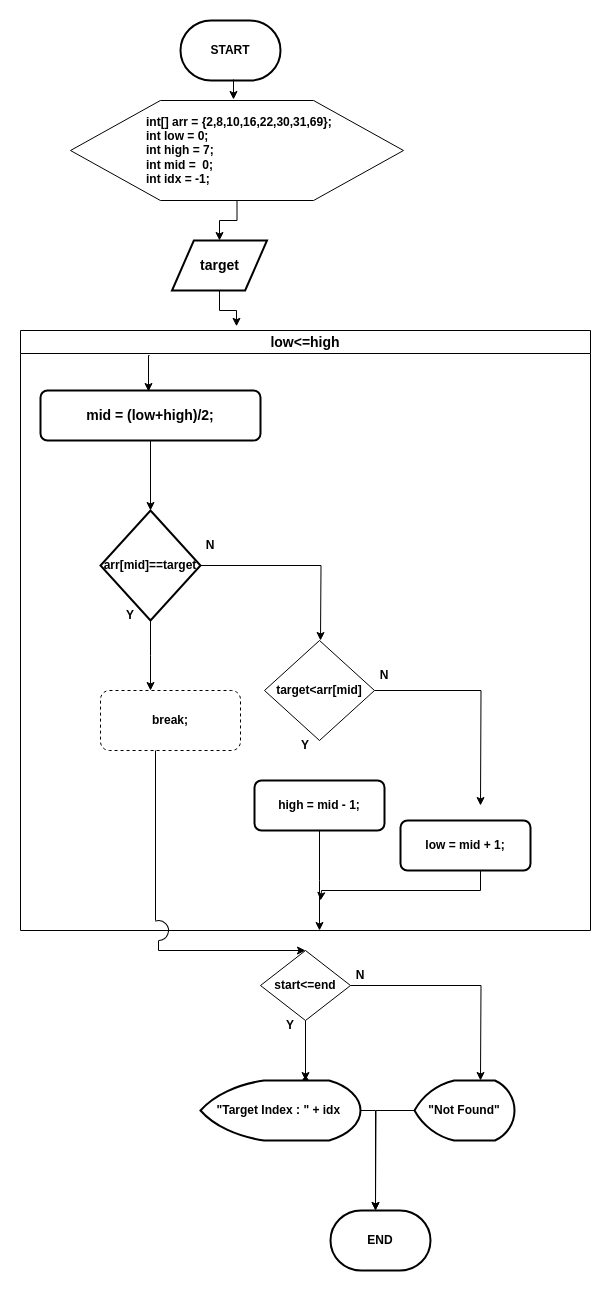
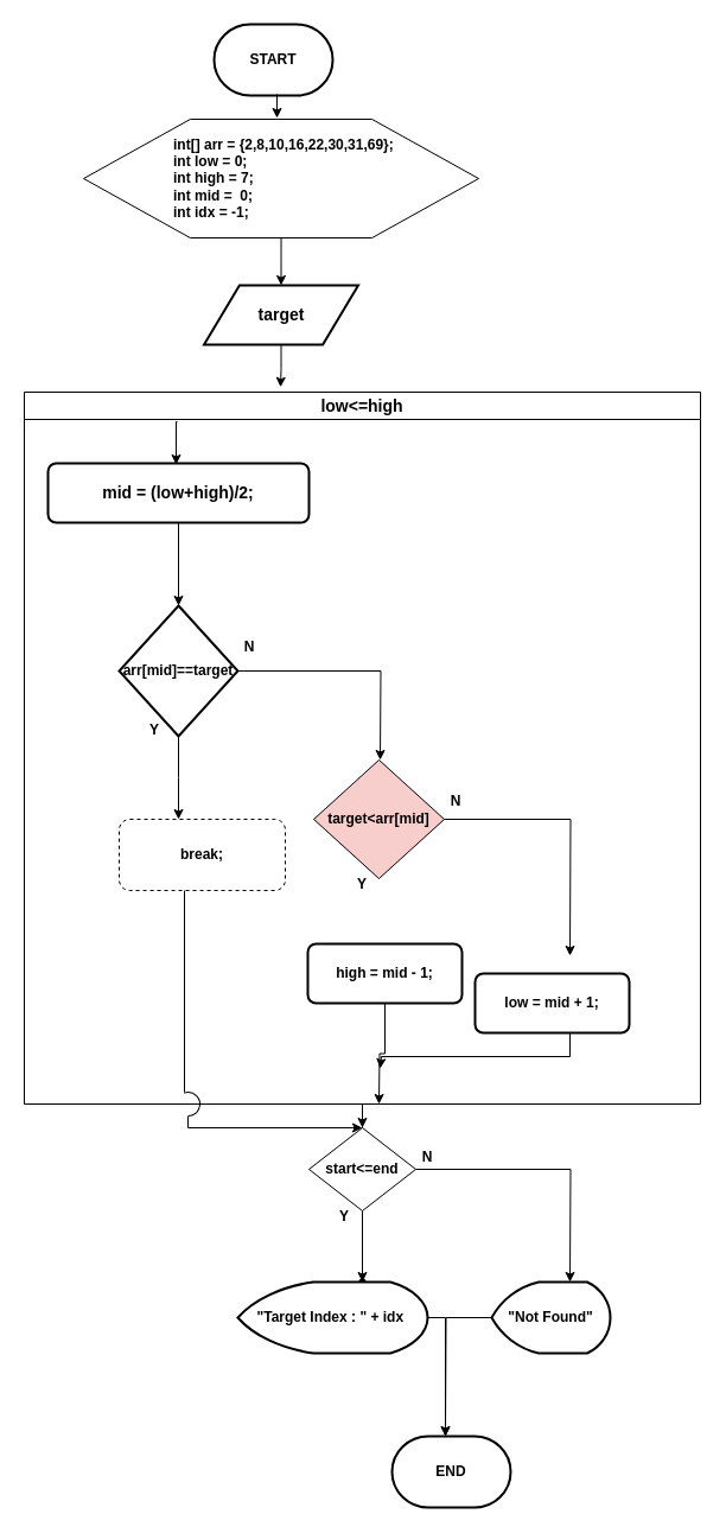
- <mxCell id="8" value="&lt;b&gt;&lt;font style=&quot;font-size: 14px;&quot;&gt;target&lt;/font&gt;&lt;/b&gt;" style="shape=parallelogram;html=1;strokeWidth=2;perimeter=parallelogramPerimeter;whiteSpace=wrap;rounded=1;arcSize=0;size=0.23;" vertex="1" parent="1"><mxGeometry x="171.5" y="240" width="95" height="50" as="geometry" /></mxCell>
+ <mxCell id="8" value="&lt;b&gt;&lt;font style=&quot;font-size: 14px;&quot;&gt;target&lt;/font&gt;&lt;/b&gt;" style="shape=parallelogram;html=1;strokeWidth=2;perimeter=parallelogramPerimeter;whiteSpace=wrap;rounded=1;arcSize=0;size=0.23;" vertex="1" parent="1"><mxGeometry x="171.5" y="240" width="130" height="50" as="geometry" /></mxCell>
- <mxCell id="18" value="&lt;b&gt;target&amp;lt;arr[mid]&lt;/b&gt;" style="rhombus;whiteSpace=wrap;html=1;" vertex="1" parent="10"><mxGeometry x="244" y="310" width="110" height="100" as="geometry" /></mxCell>
+ <mxCell id="18" value="&lt;b&gt;target&amp;lt;arr[mid]&lt;/b&gt;" style="rhombus;whiteSpace=wrap;html=1;fillColor=#f8cecc;" vertex="1" parent="10"><mxGeometry x="244" y="310" width="110" height="100" as="geometry" /></mxCell>
- <mxCell id="20" value="&lt;div&gt;&lt;b&gt;high = mid - 1;&lt;/b&gt;&lt;/div&gt;" style="rounded=1;whiteSpace=wrap;html=1;absoluteArcSize=1;arcSize=14;strokeWidth=2;" vertex="1" parent="10"><mxGeometry x="234" y="450" width="130" height="50" as="geometry" /></mxCell>
+ <mxCell id="20" value="&lt;div&gt;&lt;b&gt;high = mid - 1;&lt;/b&gt;&lt;/div&gt;" style="rounded=1;whiteSpace=wrap;html=1;absoluteArcSize=1;arcSize=14;strokeWidth=2;" vertex="1" parent="10"><mxGeometry x="239" y="465" width="130" height="50" as="geometry" /></mxCell>
+ <mxCell id="9" value="" style="edgeStyle=orthogonalEdgeStyle;rounded=0;orthogonalLoop=1;jettySize=auto;html=1;entryX=0.5;entryY=0;entryDx=0;entryDy=0;" edge="1" parent="1" source="10" target="32"><mxGeometry relative="1" as="geometry" /></mxCell>
